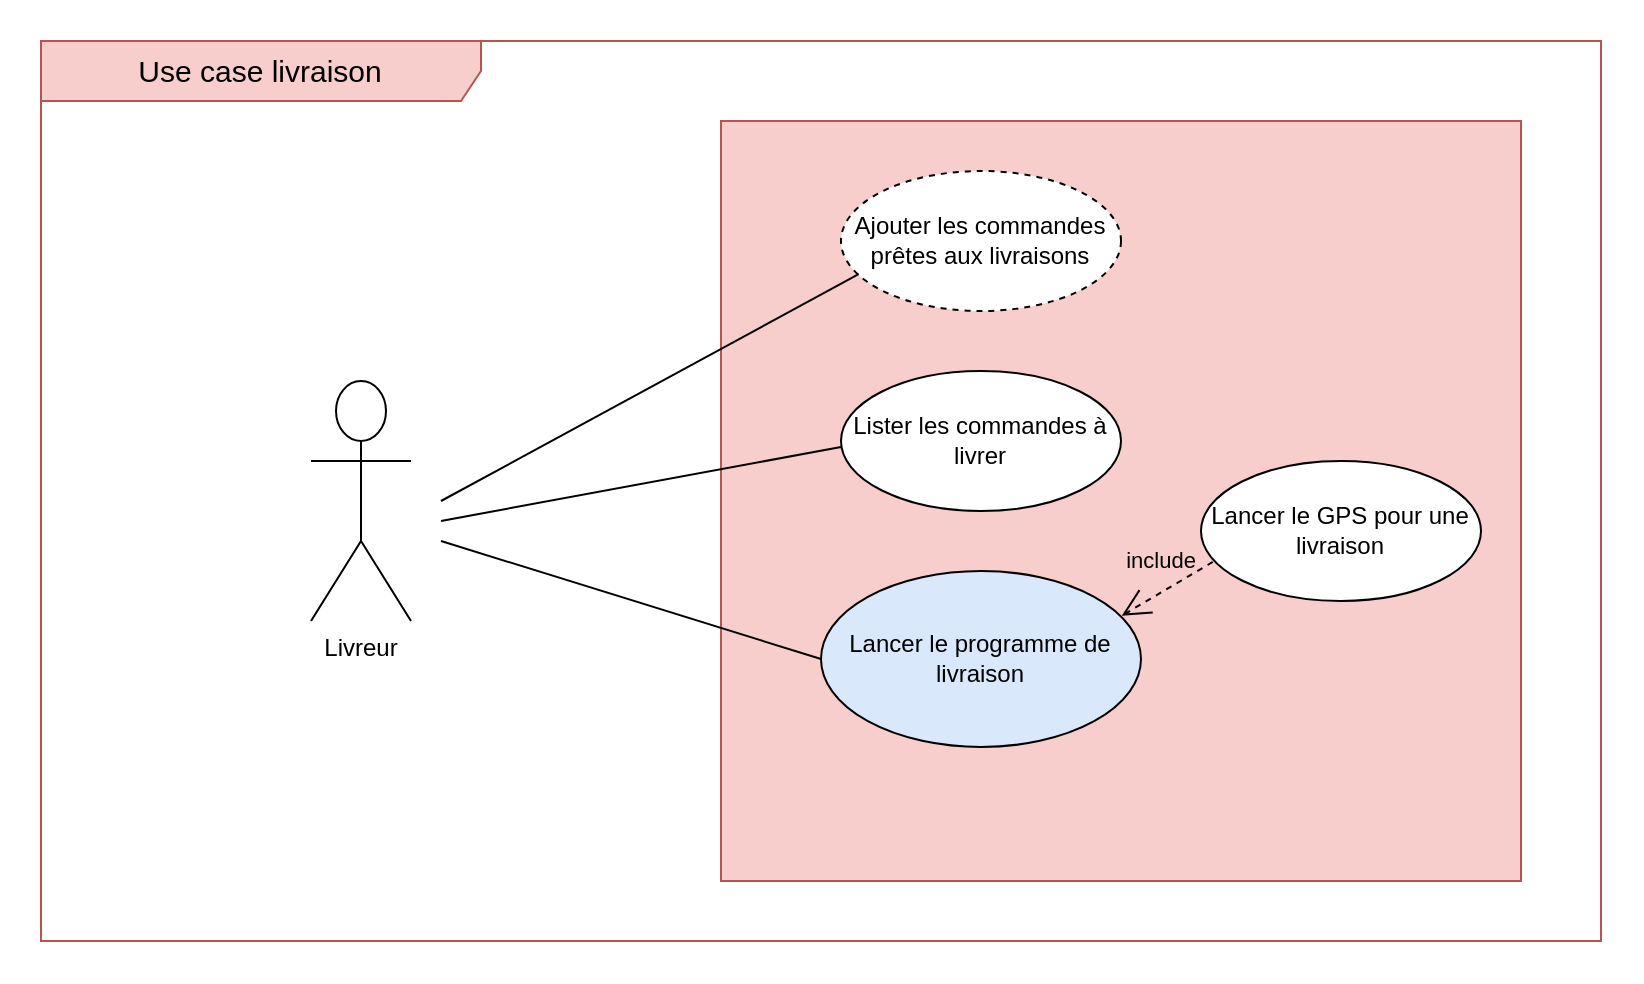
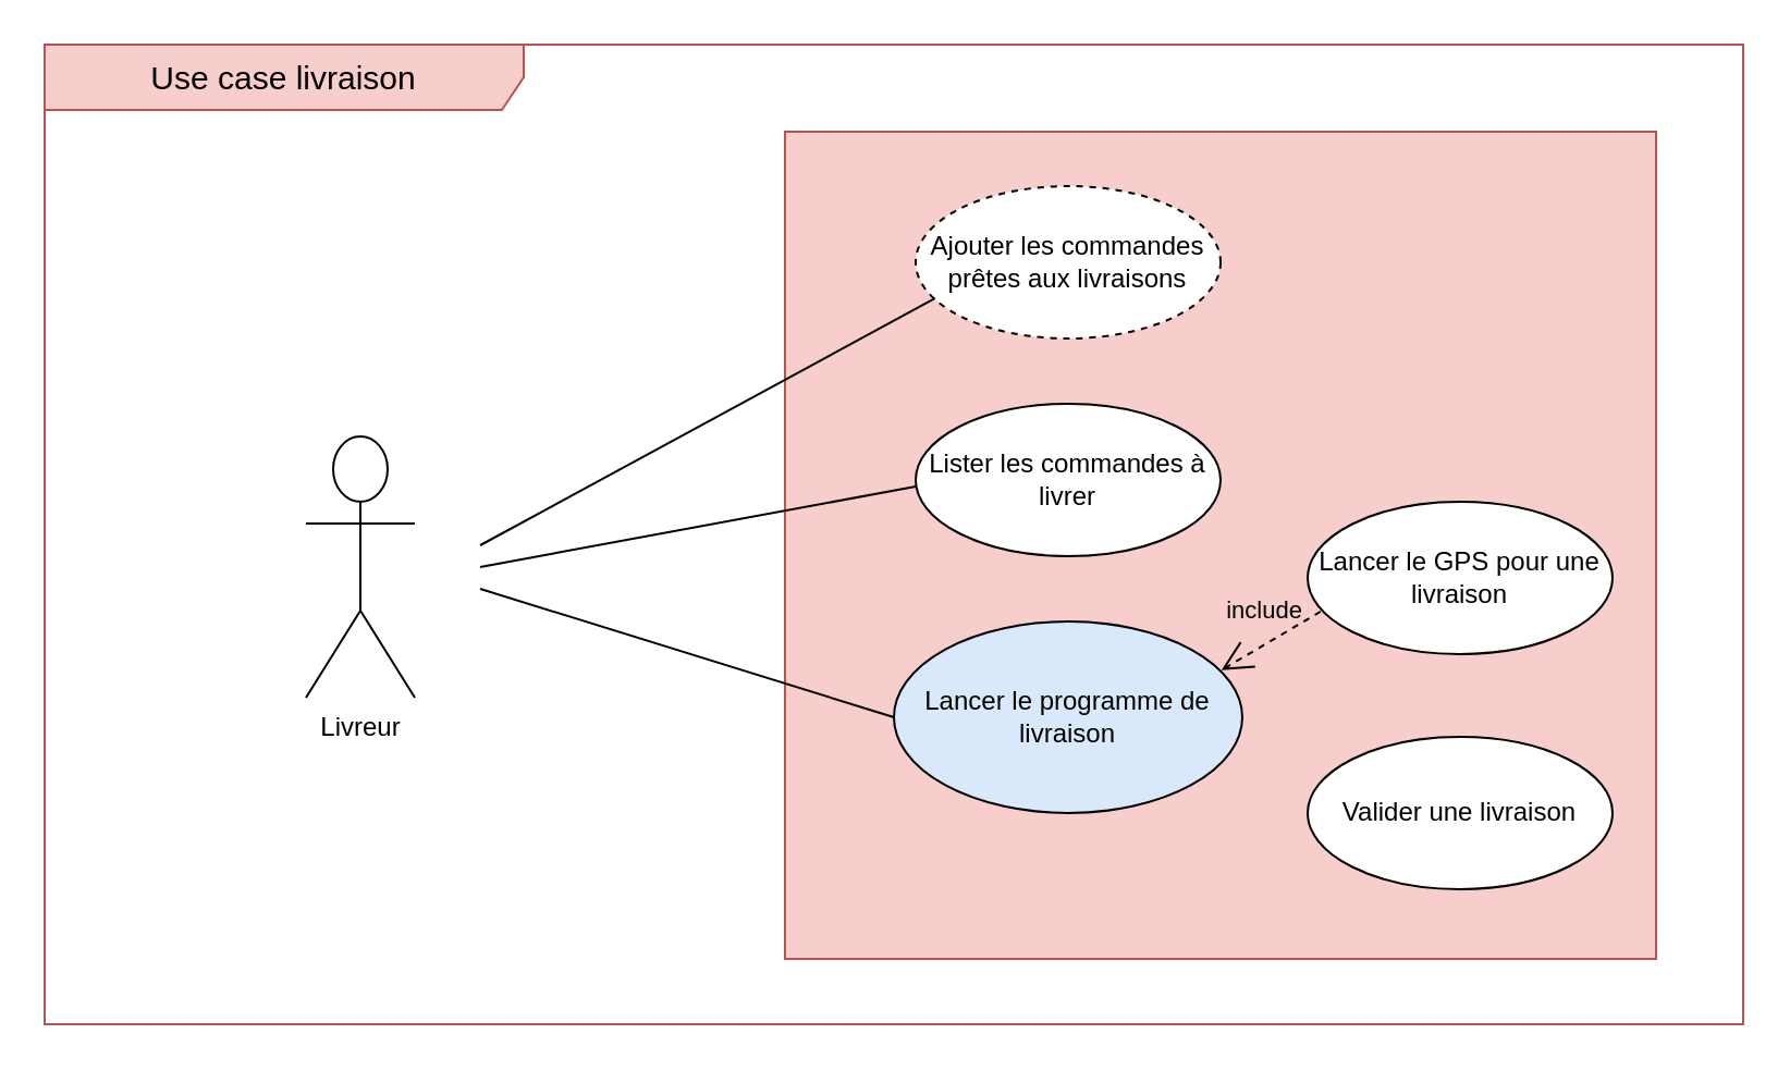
- <mxCell id="4" value="Livreur" style="shape=umlActor;verticalLabelPosition=bottom;labelBackgroundColor=#ffffff;verticalAlign=top;html=1;outlineConnect=0;" vertex="1" parent="1"><mxGeometry x="155" y="190" width="50" height="120" as="geometry" /></mxCell>
+ <mxCell id="4" value="Livreur" style="shape=umlActor;verticalLabelPosition=bottom;labelBackgroundColor=#ffffff;verticalAlign=top;html=1;outlineConnect=0;" vertex="1" parent="1"><mxGeometry x="140" y="200" width="50" height="120" as="geometry" /></mxCell>
+ <mxCell id="8" value="Valider une livraison" style="ellipse;whiteSpace=wrap;html=1;" vertex="1" parent="1"><mxGeometry x="600" y="338" width="140" height="70" as="geometry" /></mxCell>
